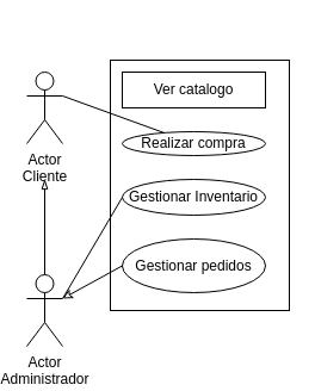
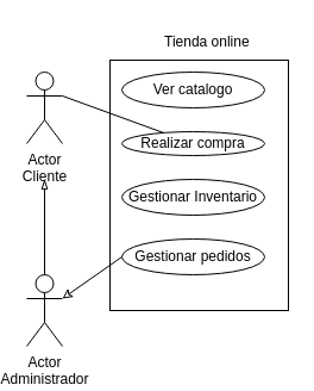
+ <mxCell id="6" value="Tienda online" style="text;strokeColor=none;fillColor=none;align=left;verticalAlign=middle;spacingLeft=4;spacingRight=4;overflow=hidden;points=[[0,0.5],[1,0.5]];portConstraint=eastwest;rotatable=0;whiteSpace=wrap;html=1;fontColor=#000000;" vertex="1" parent="1"><mxGeometry x="130" y="20" width="90" height="30" as="geometry" /></mxCell>
- <mxCell id="7" value="Ver catalogo" style="whiteSpace=wrap;html=1;strokeColor=#000000;fontColor=#000000;fillColor=none;rounded=0;" vertex="1" parent="1"><mxGeometry x="100" y="60" width="120" height="30" as="geometry" /></mxCell>
+ <mxCell id="7" value="Ver catalogo" style="ellipse;whiteSpace=wrap;html=1;strokeColor=#000000;fontColor=#000000;fillColor=none;" vertex="1" parent="1"><mxGeometry x="100" y="60" width="120" height="30" as="geometry" /></mxCell>
- <mxCell id="10" style="edgeStyle=none;html=1;entryX=1;entryY=0.333;entryDx=0;entryDy=0;entryPerimeter=0;strokeColor=#000000;fontColor=#000000;endArrow=none;endFill=0;exitX=0;exitY=0.5;exitDx=0;exitDy=0;" edge="1" parent="1" source="11" target="4"><mxGeometry relative="1" as="geometry" /></mxCell>
- <mxCell id="13" value="Gestionar pedidos" style="ellipse;whiteSpace=wrap;html=1;strokeColor=#000000;fontColor=#000000;fillColor=none;" vertex="1" parent="1"><mxGeometry x="100" y="200" width="120" height="45" as="geometry" /></mxCell>
+ <mxCell id="13" value="Gestionar pedidos" style="ellipse;whiteSpace=wrap;html=1;strokeColor=#000000;fontColor=#000000;fillColor=none;" vertex="1" parent="1"><mxGeometry x="100" y="200" width="120" height="30" as="geometry" /></mxCell>
